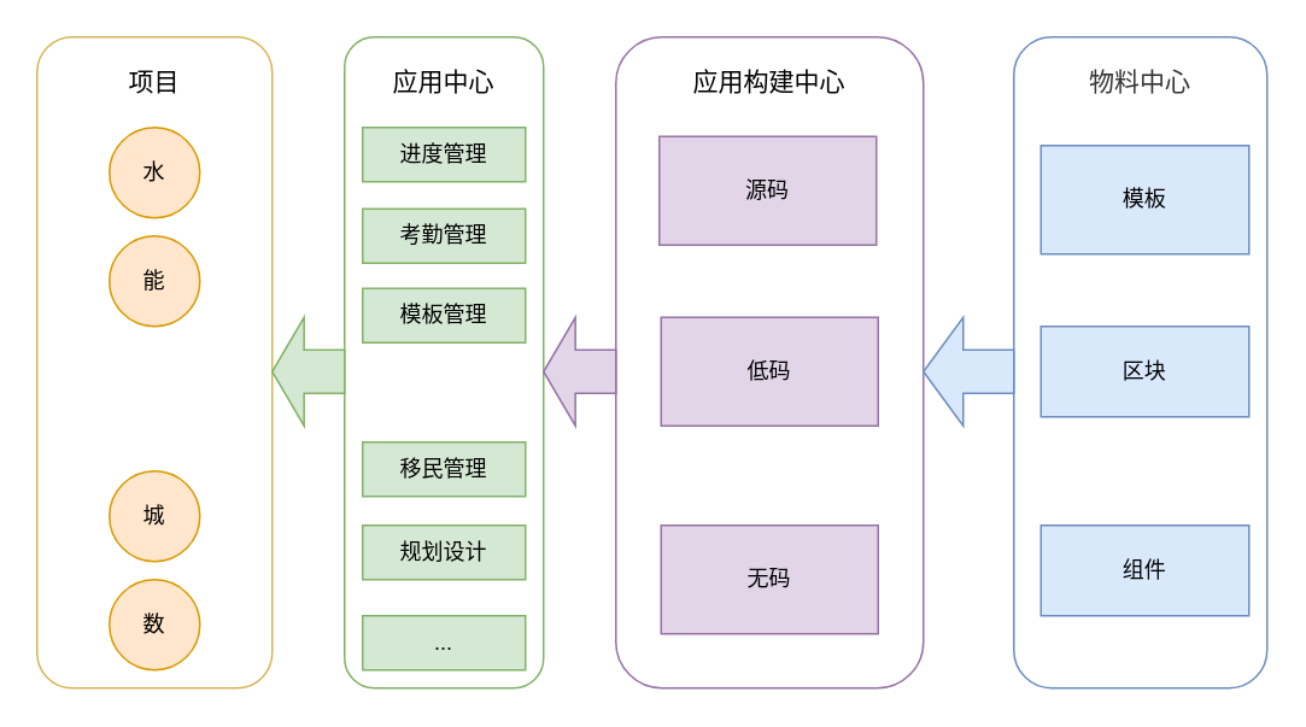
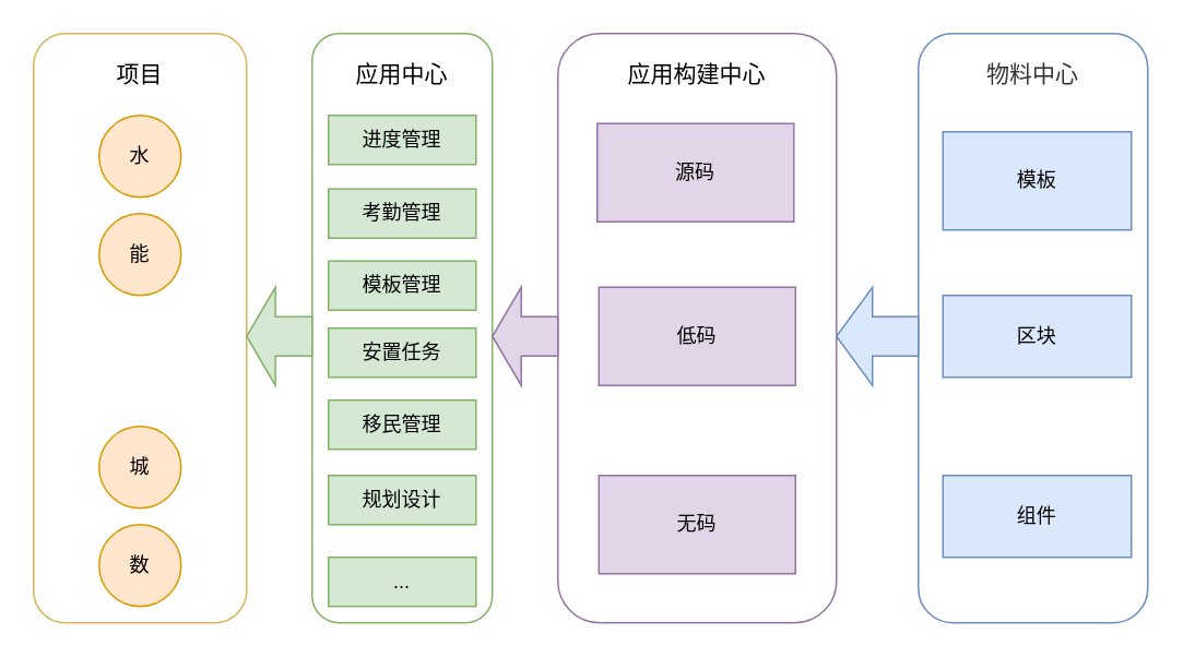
+ <mxCell id="20" value="安置任务" style="rounded=0;whiteSpace=wrap;html=1;fillColor=#d5e8d4;strokeColor=#82b366;" vertex="1" parent="1"><mxGeometry x="200" y="200" width="90" height="30" as="geometry" /></mxCell>
